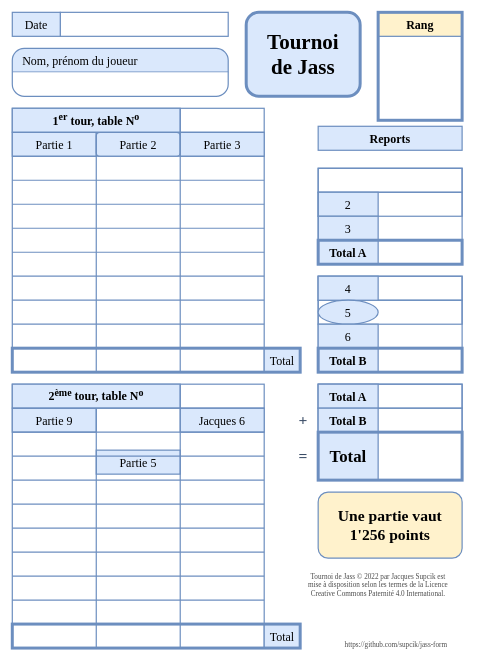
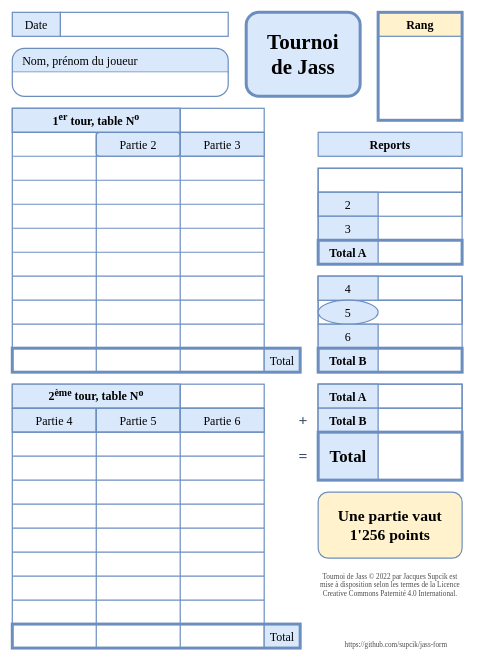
- <mxCell id="5" value="Reports" style="rounded=0;whiteSpace=wrap;html=1;fontFamily=Tahoma;fontSize=20;strokeColor=#6c8ebf;strokeWidth=2;fillColor=#dae8fc;verticalAlign=middle;fontStyle=1" parent="1" vertex="1"><mxGeometry x="530" y="210" width="240" height="40" as="geometry" /></mxCell>
+ <mxCell id="5" value="Reports" style="rounded=0;whiteSpace=wrap;html=1;fontFamily=Tahoma;fontSize=20;strokeColor=#6c8ebf;strokeWidth=2;fillColor=#dae8fc;verticalAlign=middle;fontStyle=1" parent="1" vertex="1"><mxGeometry x="530" y="220" width="240" height="40" as="geometry" /></mxCell>
- <mxCell id="67" value="&lt;font style=&quot;font-size: 20px;&quot;&gt;Partie 1&lt;/font&gt;" style="rounded=0;whiteSpace=wrap;html=1;fontFamily=Tahoma;fontSize=16.66;fillColor=#dae8fc;strokeColor=#6C8EBF;strokeWidth=2;" parent="64" vertex="1"><mxGeometry y="40" width="140" height="40" as="geometry" /></mxCell>
- <mxCell id="48" value="&lt;font style=&quot;font-size: 20px;&quot;&gt;Partie 9&lt;/font&gt;" style="rounded=0;whiteSpace=wrap;html=1;fontFamily=Tahoma;fontSize=16.66;fillColor=#dae8fc;strokeColor=#6C8EBF;strokeWidth=2;" parent="45" vertex="1"><mxGeometry y="40" width="140" height="40" as="geometry" /></mxCell>
+ <mxCell id="48" value="&lt;font style=&quot;font-size: 20px;&quot;&gt;Partie 4&lt;/font&gt;" style="rounded=0;whiteSpace=wrap;html=1;fontFamily=Tahoma;fontSize=16.66;fillColor=#dae8fc;strokeColor=#6C8EBF;strokeWidth=2;" parent="45" vertex="1"><mxGeometry y="40" width="140" height="40" as="geometry" /></mxCell>
- <mxCell id="50" value="&lt;font style=&quot;font-size: 20px;&quot;&gt;Jacques 6&lt;/font&gt;" style="rounded=0;whiteSpace=wrap;html=1;fontFamily=Tahoma;fontSize=16.66;fillColor=#dae8fc;strokeColor=#6C8EBF;strokeWidth=2;" parent="45" vertex="1"><mxGeometry x="280" y="40" width="140" height="40" as="geometry" /></mxCell>
+ <mxCell id="50" value="&lt;font style=&quot;font-size: 20px;&quot;&gt;Partie 6&lt;/font&gt;" style="rounded=0;whiteSpace=wrap;html=1;fontFamily=Tahoma;fontSize=16.66;fillColor=#dae8fc;strokeColor=#6C8EBF;strokeWidth=2;" parent="45" vertex="1"><mxGeometry x="280" y="40" width="140" height="40" as="geometry" /></mxCell>
- <mxCell id="49" value="&lt;font style=&quot;font-size: 20px;&quot;&gt;Partie 5&lt;/font&gt;" style="rounded=0;whiteSpace=wrap;html=1;fontFamily=Tahoma;fontSize=16.66;fillColor=#dae8fc;strokeColor=#6C8EBF;strokeWidth=2;" parent="45" vertex="1"><mxGeometry x="140" y="110" width="140" height="40" as="geometry" /></mxCell>
+ <mxCell id="49" value="&lt;font style=&quot;font-size: 20px;&quot;&gt;Partie 5&lt;/font&gt;" style="rounded=0;whiteSpace=wrap;html=1;fontFamily=Tahoma;fontSize=16.66;fillColor=#dae8fc;strokeColor=#6C8EBF;strokeWidth=2;" parent="45" vertex="1"><mxGeometry x="140" y="40" width="140" height="40" as="geometry" /></mxCell>
- <mxCell id="36" value="&lt;div&gt;&lt;span style=&quot;background-color: initial;&quot;&gt;Tournoi de Jass © 2022 par Jacques Supcik&amp;nbsp;&lt;/span&gt;&lt;span style=&quot;background-color: initial;&quot;&gt;est mise à disposition selon les termes de la Licence Creative Commons Paternité 4.0 International.&lt;/span&gt;&lt;br&gt;&lt;/div&gt;" style="text;html=1;strokeColor=none;fillColor=none;align=center;verticalAlign=middle;whiteSpace=wrap;rounded=0;shadow=0;glass=0;sketch=0;fontFamily=Tahoma;fontSize=12;fontColor=#000000;textOpacity=70;" parent="1" vertex="1"><mxGeometry x="510" y="940" width="240" height="70" as="geometry" /></mxCell>
+ <mxCell id="36" value="&lt;div&gt;&lt;span style=&quot;background-color: initial;&quot;&gt;Tournoi de Jass © 2022 par Jacques Supcik&amp;nbsp;&lt;/span&gt;&lt;span style=&quot;background-color: initial;&quot;&gt;est mise à disposition selon les termes de la Licence Creative Commons Paternité 4.0 International.&lt;/span&gt;&lt;br&gt;&lt;/div&gt;" style="text;html=1;strokeColor=none;fillColor=none;align=center;verticalAlign=middle;whiteSpace=wrap;rounded=0;shadow=0;glass=0;sketch=0;fontFamily=Tahoma;fontSize=12;fontColor=#000000;textOpacity=70;" parent="1" vertex="1"><mxGeometry x="530" y="940" width="240" height="70" as="geometry" /></mxCell>
